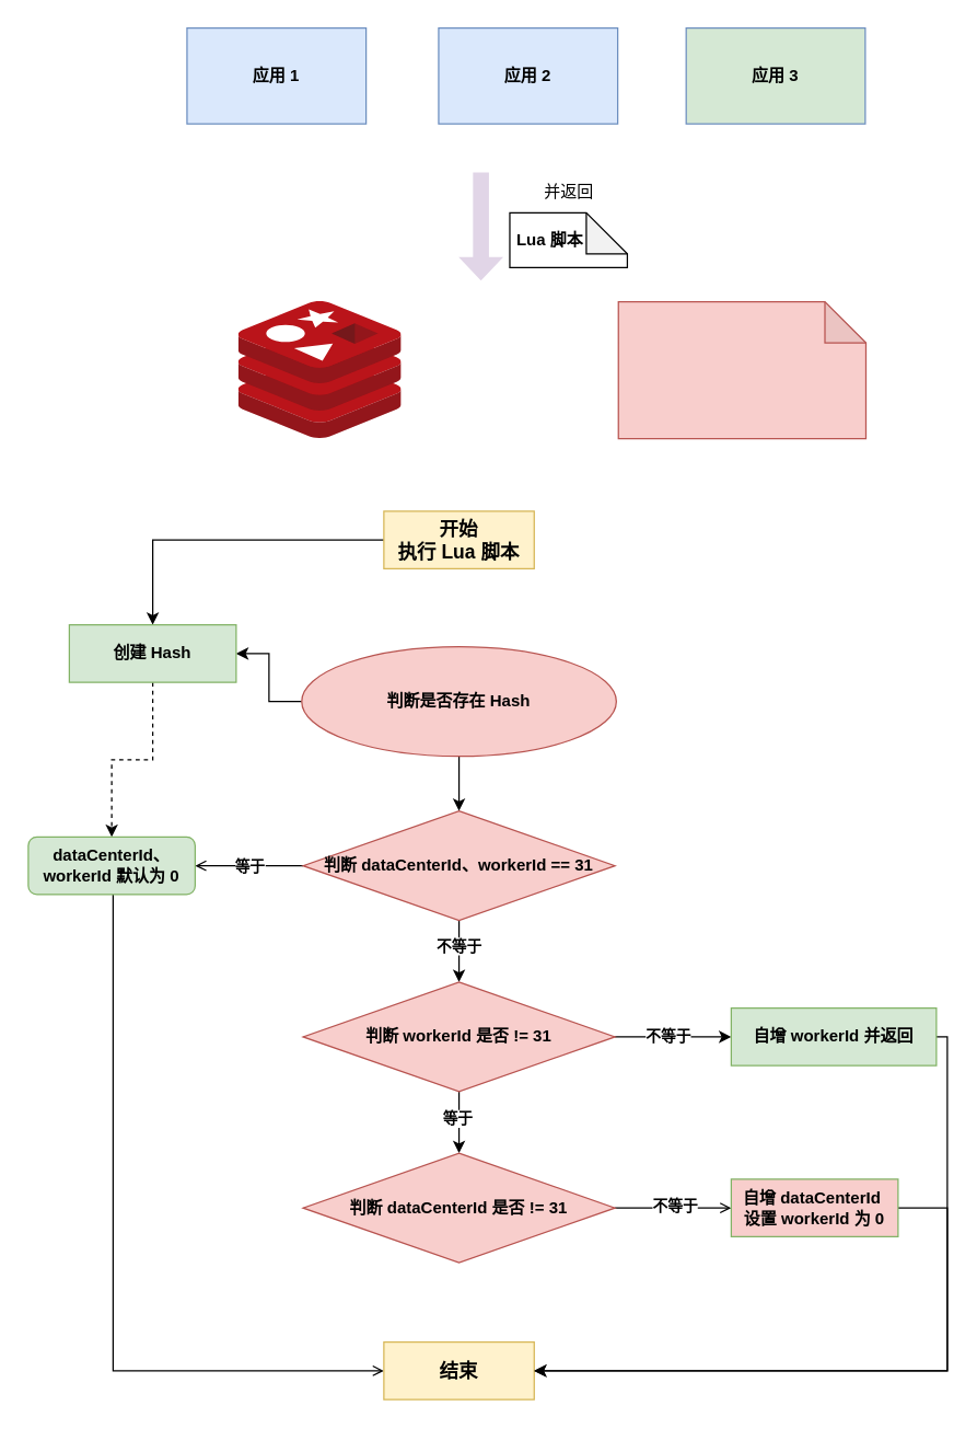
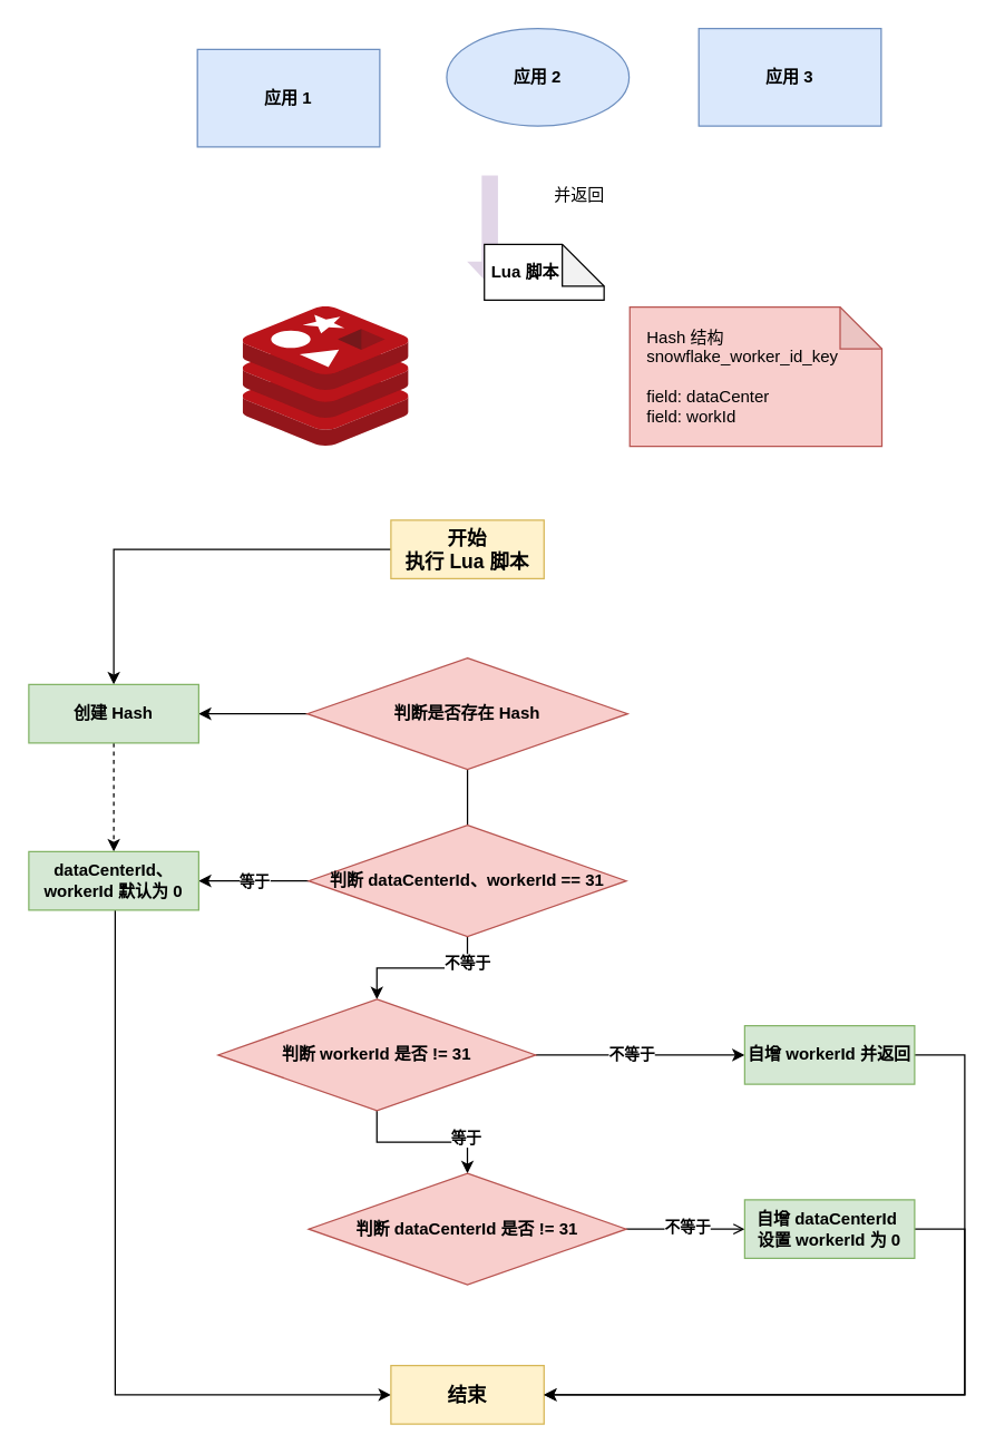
- <mxCell id="5" value="应用 1" style="rounded=0;whiteSpace=wrap;html=1;fillColor=#dae8fc;strokeColor=#6c8ebf;fontStyle=1" vertex="1" parent="1"><mxGeometry x="136.05" y="20" width="130.95" height="70" as="geometry" /></mxCell>
+ <mxCell id="5" value="应用 1" style="rounded=0;whiteSpace=wrap;html=1;fillColor=#dae8fc;strokeColor=#6c8ebf;fontStyle=1" vertex="1" parent="1"><mxGeometry x="141.05" y="35" width="130.95" height="70" as="geometry" /></mxCell>
- <mxCell id="6" value="应用 2" style="rounded=0;whiteSpace=wrap;html=1;fillColor=#dae8fc;strokeColor=#6c8ebf;fontStyle=1" vertex="1" parent="1"><mxGeometry x="320.05" y="20" width="130.95" height="70" as="geometry" /></mxCell>
+ <mxCell id="6" value="应用 2" style="ellipse;whiteSpace=wrap;html=1;fillColor=#dae8fc;strokeColor=#6c8ebf;fontStyle=1;" vertex="1" parent="1"><mxGeometry x="320.05" y="20" width="130.95" height="70" as="geometry" /></mxCell>
- <mxCell id="7" value="应用 3" style="rounded=0;whiteSpace=wrap;html=1;fillColor=#d5e8d4;strokeColor=#6c8ebf;fontStyle=1;" vertex="1" parent="1"><mxGeometry x="501.05" y="20" width="130.95" height="70" as="geometry" /></mxCell>
+ <mxCell id="7" value="应用 3" style="rounded=0;whiteSpace=wrap;html=1;fillColor=#dae8fc;strokeColor=#6c8ebf;fontStyle=1" vertex="1" parent="1"><mxGeometry x="501.05" y="20" width="130.95" height="70" as="geometry" /></mxCell>
- <mxCell id="10" value="&lt;b&gt;&amp;nbsp;Lua 脚本&lt;/b&gt;" style="shape=note;whiteSpace=wrap;html=1;backgroundOutline=1;darkOpacity=0.05;align=left;" vertex="1" parent="1"><mxGeometry x="372.08" y="155" width="85.95" height="40" as="geometry" /></mxCell>
+ <mxCell id="10" value="&lt;b&gt;&amp;nbsp;Lua 脚本&lt;/b&gt;" style="shape=note;whiteSpace=wrap;html=1;backgroundOutline=1;darkOpacity=0.05;align=left;" vertex="1" parent="1"><mxGeometry x="347.08" y="175" width="85.95" height="40" as="geometry" /></mxCell>
+ <mxCell id="4" value="Hash 结构&lt;div&gt;snowflake_worker_id_key&lt;/div&gt;&lt;div&gt;&lt;br&gt;&lt;/div&gt;&lt;div&gt;field: dataCenter&lt;/div&gt;&lt;div&gt;&lt;span style=&quot;background-color: initial;&quot;&gt;field: workId&lt;/span&gt;&lt;/div&gt;" style="text;html=1;align=left;verticalAlign=middle;resizable=0;points=[];autosize=1;strokeColor=none;fillColor=none;" vertex="1" parent="1"><mxGeometry x="462" y="225" width="160" height="90" as="geometry" /></mxCell>
- <mxCell id="27" value="创建 Hash" style="rounded=0;whiteSpace=wrap;html=1;fillColor=#d5e8d4;strokeColor=#82b366;fontStyle=1" vertex="1" parent="1"><mxGeometry x="50" y="456" width="122" height="42" as="geometry" /></mxCell>
+ <mxCell id="27" value="创建 Hash" style="rounded=0;whiteSpace=wrap;html=1;fillColor=#d5e8d4;strokeColor=#82b366;fontStyle=1" vertex="1" parent="1"><mxGeometry x="20" y="491" width="122" height="42" as="geometry" /></mxCell>
- <mxCell id="15" value="判断是否存在 Hash" style="ellipse;whiteSpace=wrap;html=1;fillColor=#f8cecc;strokeColor=#b85450;fontStyle=1;" vertex="1" parent="1"><mxGeometry x="219.94" y="472" width="230.04" height="80" as="geometry" /></mxCell>
+ <mxCell id="15" value="判断是否存在 Hash" style="rhombus;whiteSpace=wrap;html=1;fillColor=#f8cecc;strokeColor=#b85450;fontStyle=1" vertex="1" parent="1"><mxGeometry x="219.94" y="472" width="230.04" height="80" as="geometry" /></mxCell>
- <mxCell id="13" style="edgeStyle=orthogonalEdgeStyle;rounded=0;orthogonalLoop=1;jettySize=auto;html=1;" edge="1" parent="1" source="15" target="19"><mxGeometry relative="1" as="geometry" /></mxCell>
+ <mxCell id="13" style="edgeStyle=orthogonalEdgeStyle;rounded=0;orthogonalLoop=1;jettySize=auto;html=1;endArrow=none;" edge="1" parent="1" source="15" target="19"><mxGeometry relative="1" as="geometry" /></mxCell>
- <mxCell id="29" value="dataCenterId、workerId 默认为 0" style="whiteSpace=wrap;html=1;fillColor=#d5e8d4;strokeColor=#82b366;fontStyle=1;rounded=1;" vertex="1" parent="1"><mxGeometry x="20" y="611" width="122" height="42" as="geometry" /></mxCell>
+ <mxCell id="29" value="dataCenterId、workerId 默认为 0" style="rounded=0;whiteSpace=wrap;html=1;fillColor=#d5e8d4;strokeColor=#82b366;fontStyle=1" vertex="1" parent="1"><mxGeometry x="20" y="611" width="122" height="42" as="geometry" /></mxCell>
- <mxCell id="17" style="edgeStyle=orthogonalEdgeStyle;rounded=0;orthogonalLoop=1;jettySize=auto;html=1;endArrow=open;" edge="1" parent="1" source="19" target="29"><mxGeometry relative="1" as="geometry" /></mxCell>
+ <mxCell id="17" style="edgeStyle=orthogonalEdgeStyle;rounded=0;orthogonalLoop=1;jettySize=auto;html=1;" edge="1" parent="1" source="19" target="29"><mxGeometry relative="1" as="geometry" /></mxCell>
- <mxCell id="23" value="判断 workerId 是否 != 31" style="rhombus;whiteSpace=wrap;html=1;fillColor=#f8cecc;strokeColor=#b85450;fontStyle=1" vertex="1" parent="1"><mxGeometry x="220.94" y="717" width="228.04" height="80" as="geometry" /></mxCell>
+ <mxCell id="23" value="判断 workerId 是否 != 31" style="rhombus;whiteSpace=wrap;html=1;fillColor=#f8cecc;strokeColor=#b85450;fontStyle=1" vertex="1" parent="1"><mxGeometry x="155.94" y="717" width="228.04" height="80" as="geometry" /></mxCell>
- <mxCell id="32" value="自增 workerId 并返回" style="rounded=0;whiteSpace=wrap;html=1;fillColor=#d5e8d4;strokeColor=#82b366;fontStyle=1" vertex="1" parent="1"><mxGeometry x="534" y="736" width="150" height="42" as="geometry" /></mxCell>
+ <mxCell id="32" value="自增 workerId 并返回" style="rounded=0;whiteSpace=wrap;html=1;fillColor=#d5e8d4;strokeColor=#82b366;fontStyle=1" vertex="1" parent="1"><mxGeometry x="534" y="736" width="122" height="42" as="geometry" /></mxCell>
- <mxCell id="34" value="自增 dataCenterId&amp;nbsp;&lt;br&gt;设置 workerId 为 0" style="rounded=0;whiteSpace=wrap;html=1;fillColor=#f8cecc;strokeColor=#82b366;fontStyle=1;" vertex="1" parent="1"><mxGeometry x="534" y="861" width="122" height="42" as="geometry" /></mxCell>
+ <mxCell id="34" value="自增 dataCenterId&amp;nbsp;&lt;br&gt;设置 workerId 为 0" style="rounded=0;whiteSpace=wrap;html=1;fillColor=#d5e8d4;strokeColor=#82b366;fontStyle=1" vertex="1" parent="1"><mxGeometry x="534" y="861" width="122" height="42" as="geometry" /></mxCell>
- <mxCell id="28" style="edgeStyle=orthogonalEdgeStyle;rounded=0;orthogonalLoop=1;jettySize=auto;html=1;entryX=0;entryY=0.5;entryDx=0;entryDy=0;endArrow=open;" edge="1" parent="1" source="29" target="30"><mxGeometry relative="1" as="geometry"><Array as="points"><mxPoint x="82" y="1001" /></Array></mxGeometry></mxCell>
+ <mxCell id="28" style="edgeStyle=orthogonalEdgeStyle;rounded=0;orthogonalLoop=1;jettySize=auto;html=1;entryX=0;entryY=0.5;entryDx=0;entryDy=0;" edge="1" parent="1" source="29" target="30"><mxGeometry relative="1" as="geometry"><Array as="points"><mxPoint x="82" y="1001" /></Array></mxGeometry></mxCell>
